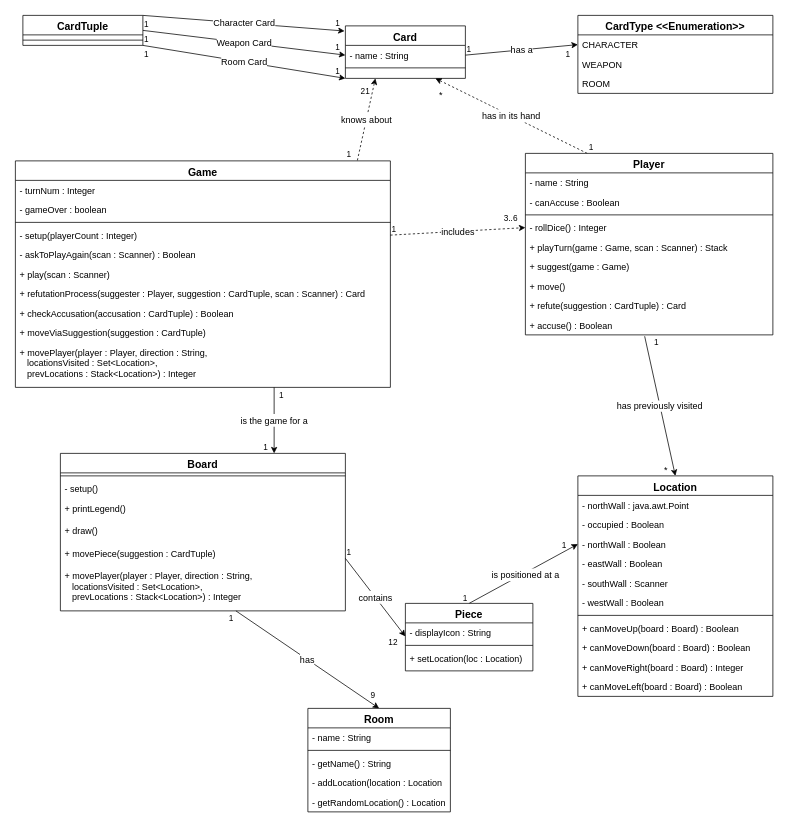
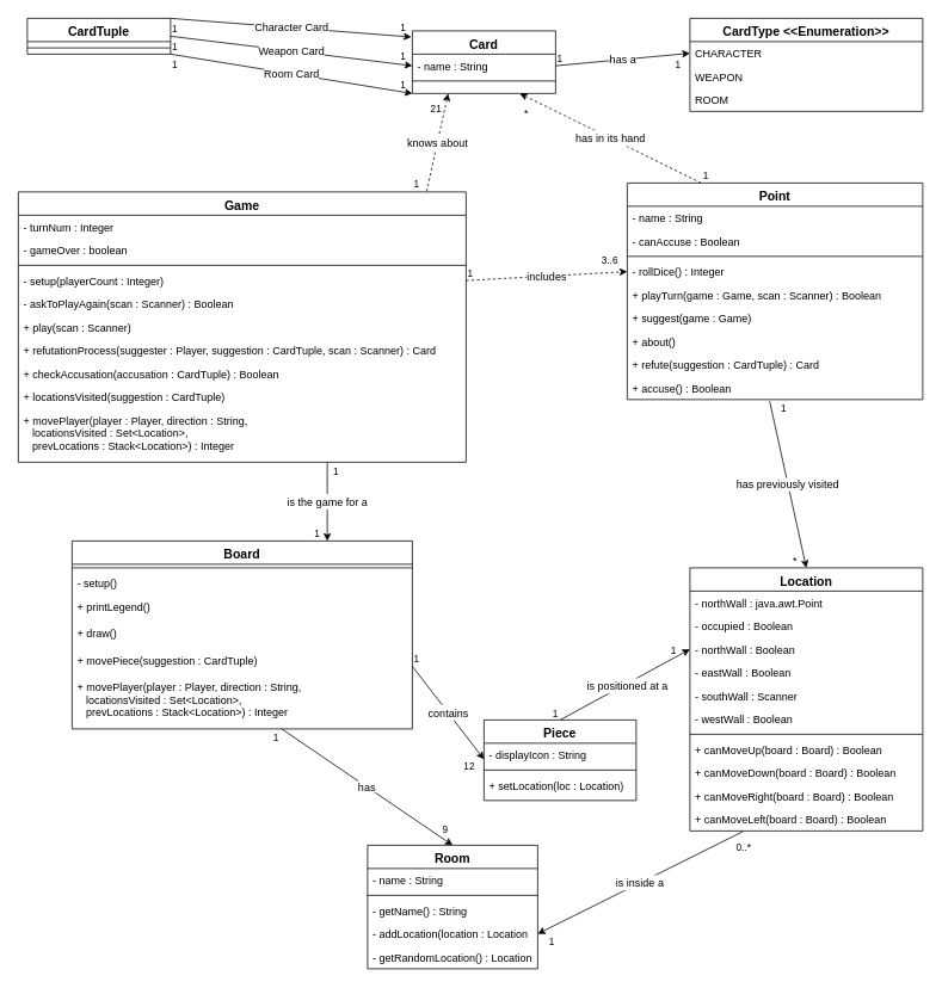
- <mxCell id="49" value="Player" style="swimlane;fontStyle=1;align=center;verticalAlign=top;childLayout=stackLayout;horizontal=1;startSize=26;horizontalStack=0;resizeParent=1;resizeLast=0;collapsible=1;marginBottom=0;rounded=0;shadow=0;strokeWidth=1;fontSize=14;" parent="1" vertex="1"><mxGeometry x="700" y="204" width="330" height="242" as="geometry"><mxRectangle x="550" y="140" width="160" height="26" as="alternateBounds" /></mxGeometry></mxCell>
+ <mxCell id="49" value="Point" style="swimlane;fontStyle=1;align=center;verticalAlign=top;childLayout=stackLayout;horizontal=1;startSize=26;horizontalStack=0;resizeParent=1;resizeLast=0;collapsible=1;marginBottom=0;rounded=0;shadow=0;strokeWidth=1;fontSize=14;" parent="1" vertex="1"><mxGeometry x="700" y="204" width="330" height="242" as="geometry"><mxRectangle x="550" y="140" width="160" height="26" as="alternateBounds" /></mxGeometry></mxCell>
- <mxCell id="54" value="+ playTurn(game : Game, scan : Scanner) : Stack" style="text;align=left;verticalAlign=top;spacingLeft=4;spacingRight=4;overflow=hidden;rotatable=0;points=[[0,0.5],[1,0.5]];portConstraint=eastwest;" parent="49" vertex="1"><mxGeometry y="112" width="330" height="26" as="geometry" /></mxCell>
+ <mxCell id="54" value="+ playTurn(game : Game, scan : Scanner) : Boolean" style="text;align=left;verticalAlign=top;spacingLeft=4;spacingRight=4;overflow=hidden;rotatable=0;points=[[0,0.5],[1,0.5]];portConstraint=eastwest;" parent="49" vertex="1"><mxGeometry y="112" width="330" height="26" as="geometry" /></mxCell>
- <mxCell id="56" value="+ move()" style="text;align=left;verticalAlign=top;spacingLeft=4;spacingRight=4;overflow=hidden;rotatable=0;points=[[0,0.5],[1,0.5]];portConstraint=eastwest;" parent="49" vertex="1"><mxGeometry y="164" width="330" height="26" as="geometry" /></mxCell>
+ <mxCell id="56" value="+ about()" style="text;align=left;verticalAlign=top;spacingLeft=4;spacingRight=4;overflow=hidden;rotatable=0;points=[[0,0.5],[1,0.5]];portConstraint=eastwest;" parent="49" vertex="1"><mxGeometry y="164" width="330" height="26" as="geometry" /></mxCell>
- <mxCell id="11" value="+ moveViaSuggestion(suggestion : CardTuple)" style="text;align=left;verticalAlign=top;spacingLeft=4;spacingRight=4;overflow=hidden;rotatable=0;points=[[0,0.5],[1,0.5]];portConstraint=eastwest;" parent="2" vertex="1"><mxGeometry y="216" width="500" height="26" as="geometry" /></mxCell>
+ <mxCell id="11" value="+ locationsVisited(suggestion : CardTuple)" style="text;align=left;verticalAlign=top;spacingLeft=4;spacingRight=4;overflow=hidden;rotatable=0;points=[[0,0.5],[1,0.5]];portConstraint=eastwest;" parent="2" vertex="1"><mxGeometry y="216" width="500" height="26" as="geometry" /></mxCell>
- <mxCell id="92" value="+ canMoveRight(board : Board) : Integer" style="text;align=left;verticalAlign=top;spacingLeft=4;spacingRight=4;overflow=hidden;rotatable=0;points=[[0,0.5],[1,0.5]];portConstraint=eastwest;fontStyle=0" parent="82" vertex="1"><mxGeometry y="242" width="260" height="26" as="geometry" /></mxCell>
+ <mxCell id="92" value="+ canMoveRight(board : Board) : Boolean" style="text;align=left;verticalAlign=top;spacingLeft=4;spacingRight=4;overflow=hidden;rotatable=0;points=[[0,0.5],[1,0.5]];portConstraint=eastwest;fontStyle=0" parent="82" vertex="1"><mxGeometry y="242" width="260" height="26" as="geometry" /></mxCell>
+ <mxCell id="72" value="&lt;span style=&quot;font-size: 12px&quot;&gt;is inside a&lt;/span&gt;" style="endArrow=classic;html=1;fontSize=14;exitX=0.226;exitY=1.033;exitDx=0;exitDy=0;exitPerimeter=0;entryX=1;entryY=0.5;entryDx=0;entryDy=0;" edge="1" parent="1" source="93" target="70"><mxGeometry relative="1" as="geometry"><mxPoint x="939.68" y="797.998" as="sourcePoint" /><mxPoint x="600" y="983.57" as="targetPoint" /></mxGeometry></mxCell>
+ <mxCell id="73" value="0..*" style="edgeLabel;resizable=0;html=1;align=left;verticalAlign=bottom;" connectable="0" vertex="1" parent="72"><mxGeometry x="-1" relative="1" as="geometry"><mxPoint x="-8.74" y="25.58" as="offset" /></mxGeometry></mxCell>
+ <mxCell id="74" value="1" style="edgeLabel;resizable=0;html=1;align=right;verticalAlign=bottom;" connectable="0" vertex="1" parent="72"><mxGeometry x="1" relative="1" as="geometry"><mxPoint x="19.75" y="16.77" as="offset" /></mxGeometry></mxCell>
